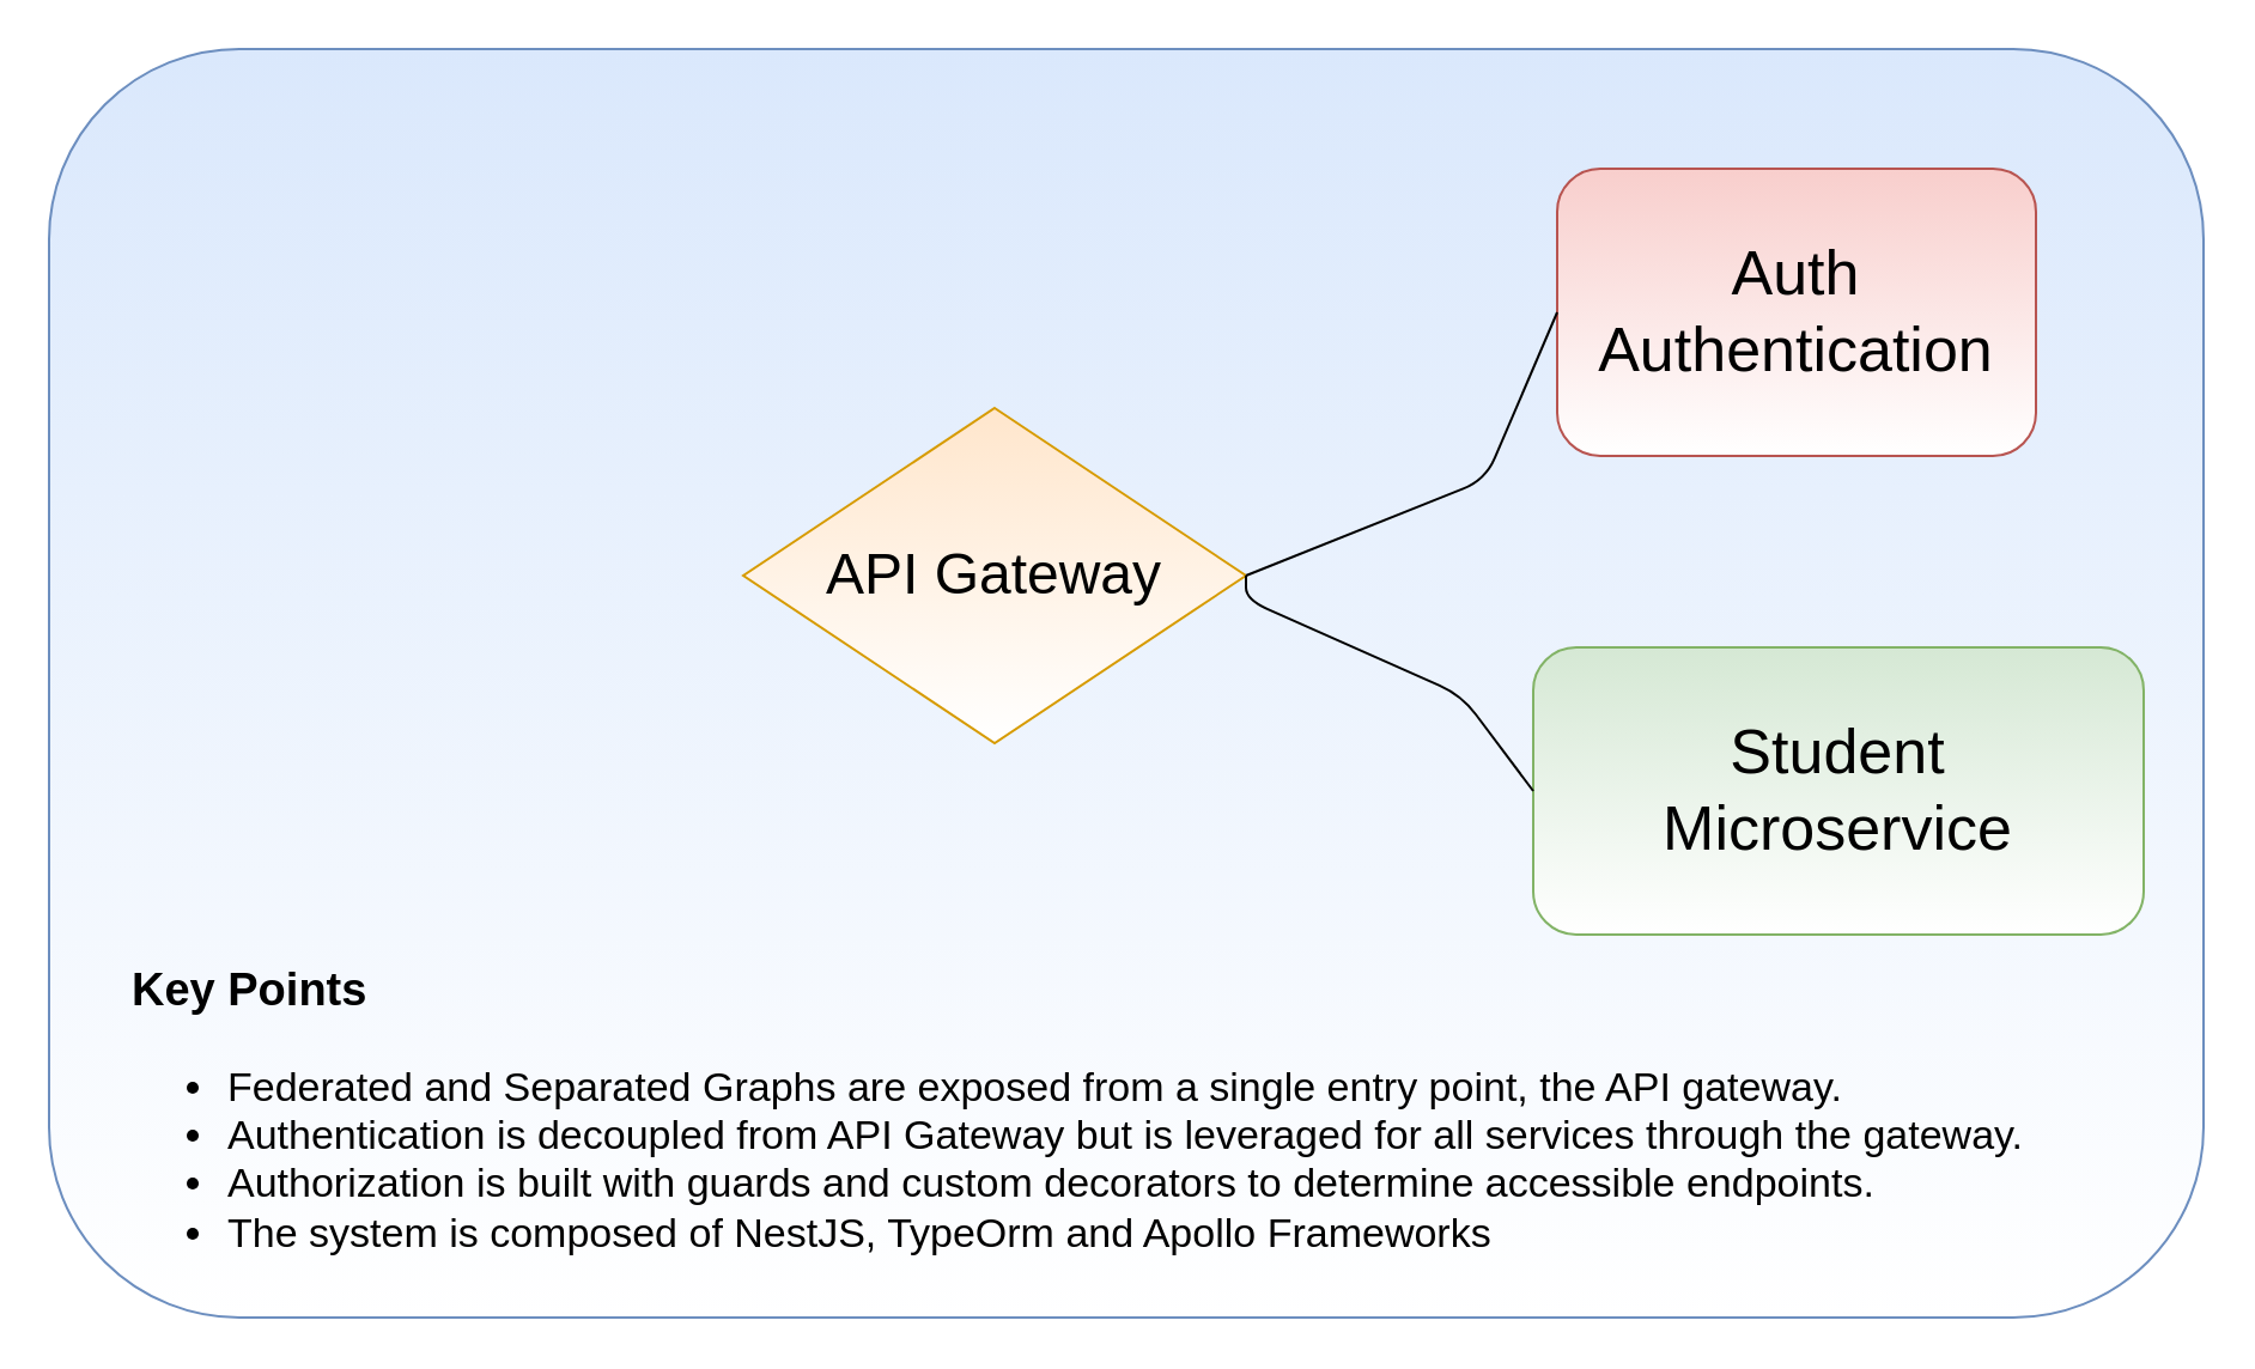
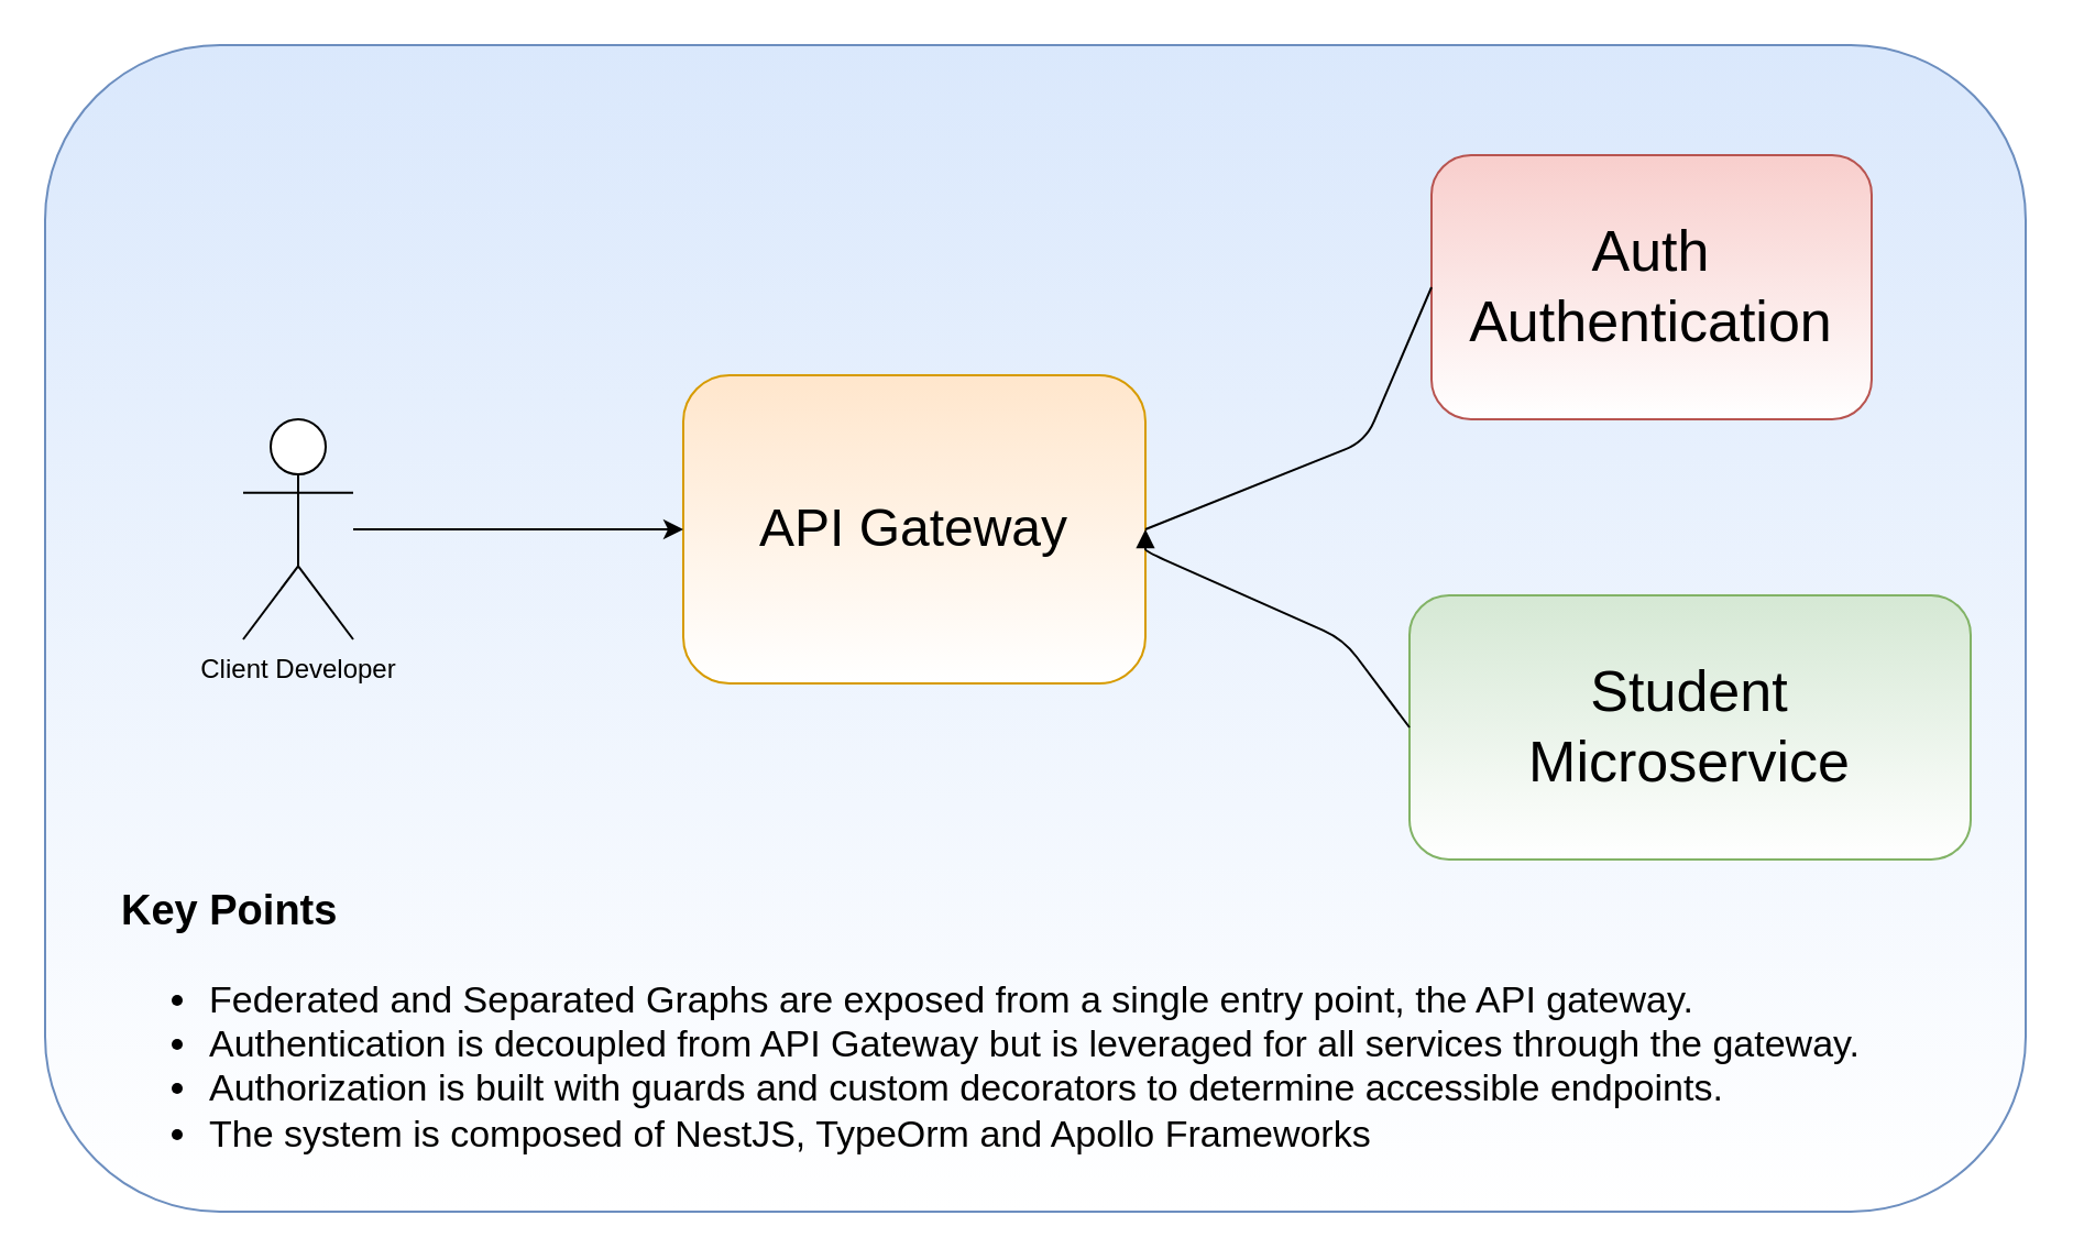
+ <mxCell id="7" value="Client Developer" style="shape=umlActor;verticalLabelPosition=bottom;verticalAlign=top;html=1;outlineConnect=0;gradientColor=#ffffff;" vertex="1" parent="1"><mxGeometry x="110" y="190" width="50" height="100" as="geometry" /></mxCell>
+ <mxCell id="6" style="edgeStyle=orthogonalEdgeStyle;rounded=0;orthogonalLoop=1;jettySize=auto;html=1;" edge="1" parent="1" source="7" target="3"><mxGeometry relative="1" as="geometry" /></mxCell>
- <mxCell id="3" value="&lt;font style=&quot;font-size: 24px&quot;&gt;API Gateway&lt;/font&gt;" style="rhombus;whiteSpace=wrap;html=1;fillColor=#ffe6cc;strokeColor=#d79b00;gradientColor=#ffffff;" vertex="1" parent="1"><mxGeometry x="310" y="170" width="210" height="140" as="geometry" /></mxCell>
+ <mxCell id="3" value="&lt;font style=&quot;font-size: 24px&quot;&gt;API Gateway&lt;/font&gt;" style="rounded=1;whiteSpace=wrap;html=1;fillColor=#ffe6cc;strokeColor=#d79b00;gradientColor=#ffffff;" vertex="1" parent="1"><mxGeometry x="310" y="170" width="210" height="140" as="geometry" /></mxCell>
- <mxCell id="9" value="" style="endArrow=none;html=1;entryX=1;entryY=0.5;entryDx=0;entryDy=0;exitX=0;exitY=0.5;exitDx=0;exitDy=0;" edge="1" parent="1" source="4" target="3"><mxGeometry width="50" height="50" relative="1" as="geometry"><mxPoint x="660" y="140" as="sourcePoint" /><mxPoint x="530" y="250" as="targetPoint" /><Array as="points"><mxPoint x="610" y="290" /><mxPoint x="520" y="250" /></Array></mxGeometry></mxCell>
+ <mxCell id="9" value="" style="endArrow=block;html=1;entryX=1;entryY=0.5;entryDx=0;entryDy=0;exitX=0;exitY=0.5;exitDx=0;exitDy=0;" edge="1" parent="1" source="4" target="3"><mxGeometry width="50" height="50" relative="1" as="geometry"><mxPoint x="660" y="140" as="sourcePoint" /><mxPoint x="530" y="250" as="targetPoint" /><Array as="points"><mxPoint x="610" y="290" /><mxPoint x="520" y="250" /></Array></mxGeometry></mxCell>
